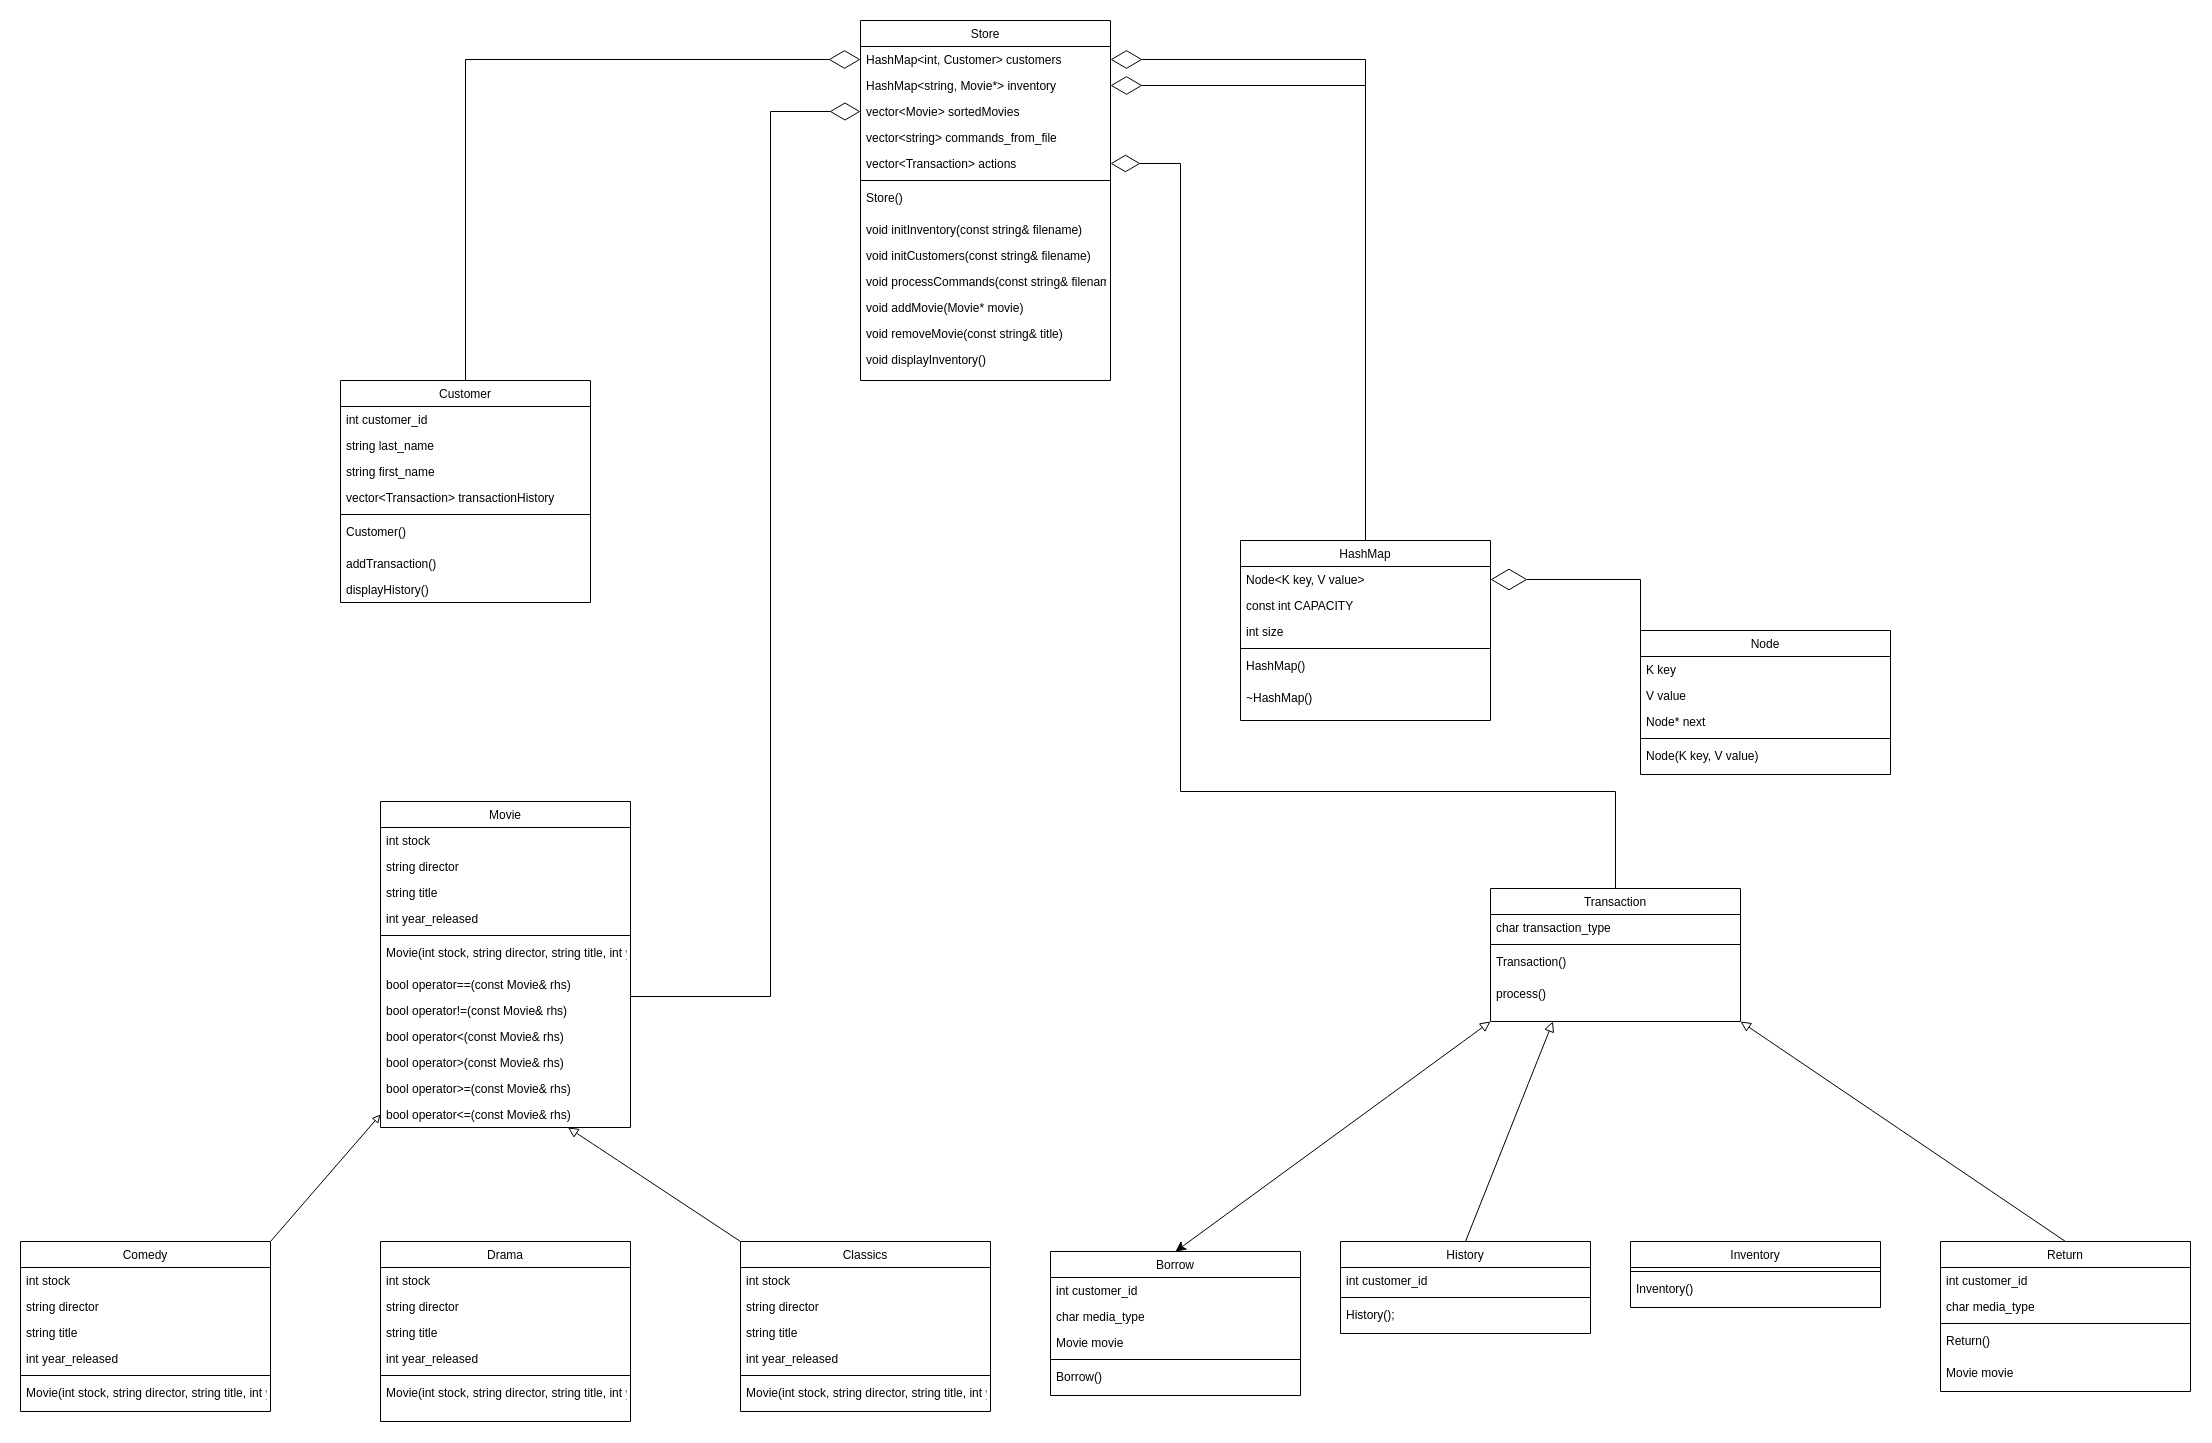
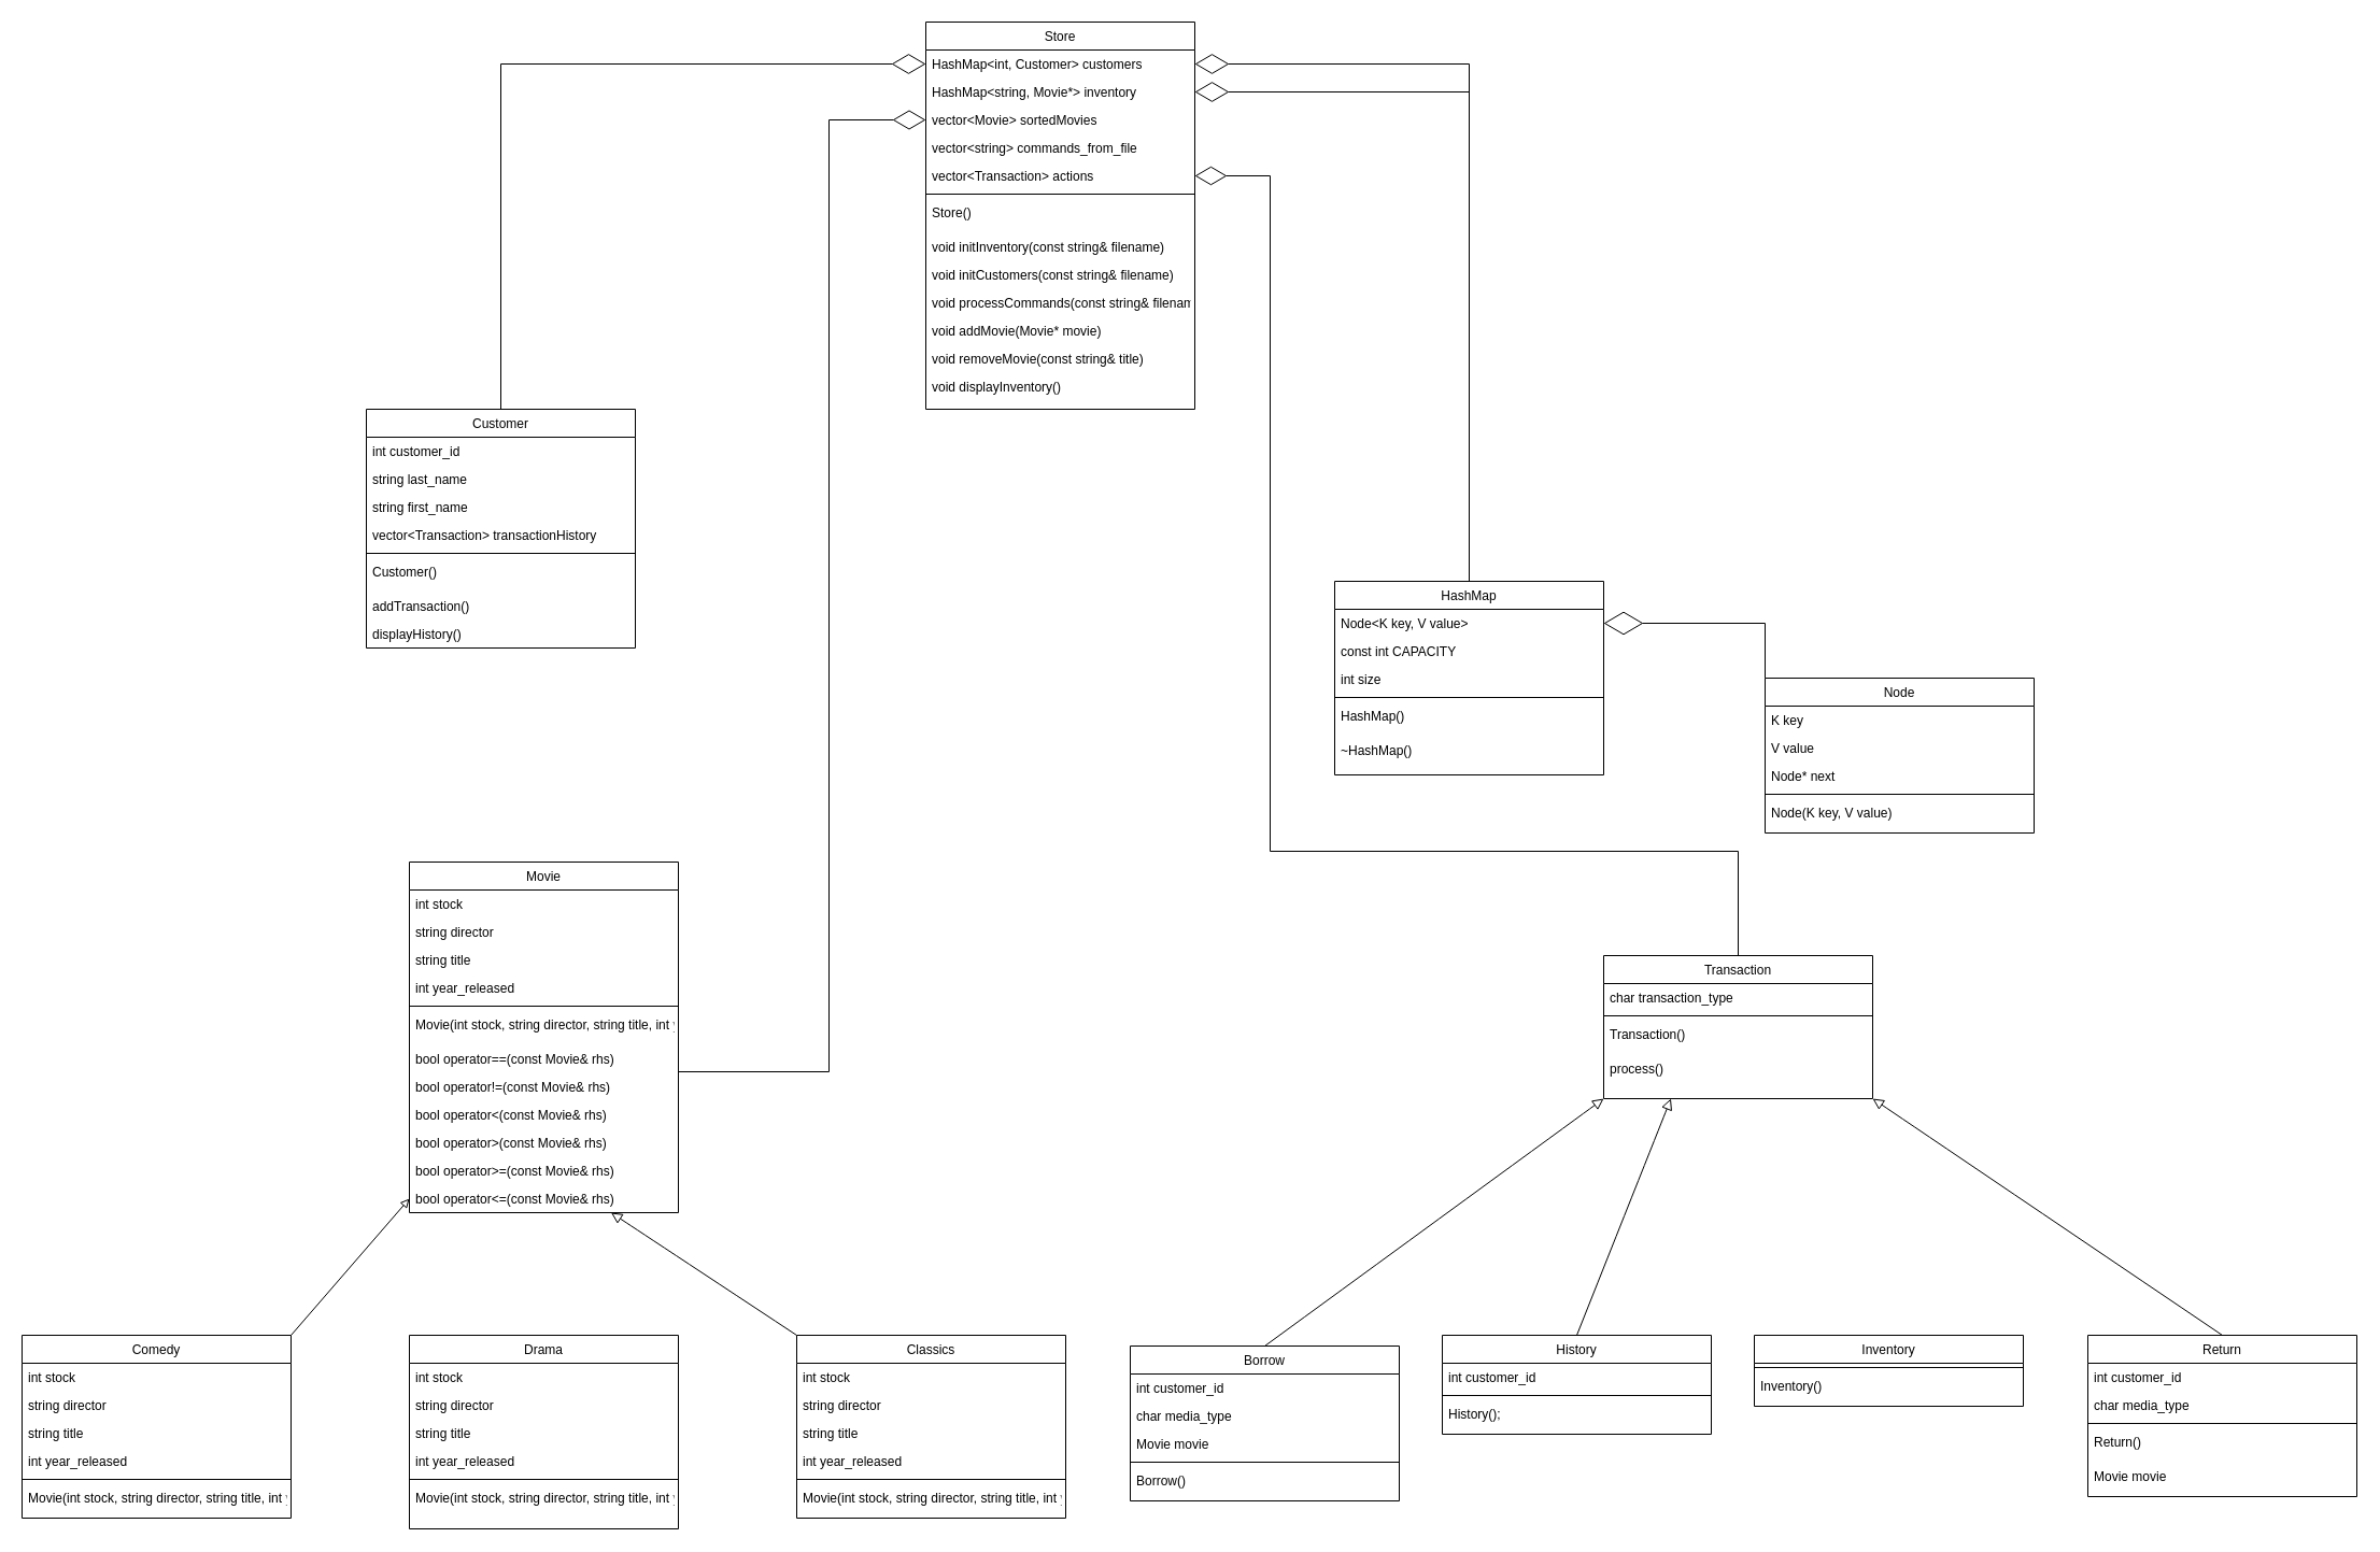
- <mxCell id="2" style="edgeStyle=none;curved=1;rounded=0;orthogonalLoop=1;jettySize=auto;html=1;exitX=0;exitY=1;exitDx=0;exitDy=0;entryX=0.5;entryY=0;entryDx=0;entryDy=0;fontSize=12;startSize=8;endSize=8;startArrow=block;startFill=0;endArrow=classic;" edge="1" parent="1" source="6" target="59"><mxGeometry relative="1" as="geometry" /></mxCell>
+ <mxCell id="2" style="edgeStyle=none;curved=1;rounded=0;orthogonalLoop=1;jettySize=auto;html=1;exitX=0;exitY=1;exitDx=0;exitDy=0;entryX=0.5;entryY=0;entryDx=0;entryDy=0;fontSize=12;startSize=8;endSize=8;startArrow=block;startFill=0;endArrow=none;" edge="1" parent="1" source="6" target="59"><mxGeometry relative="1" as="geometry" /></mxCell>
